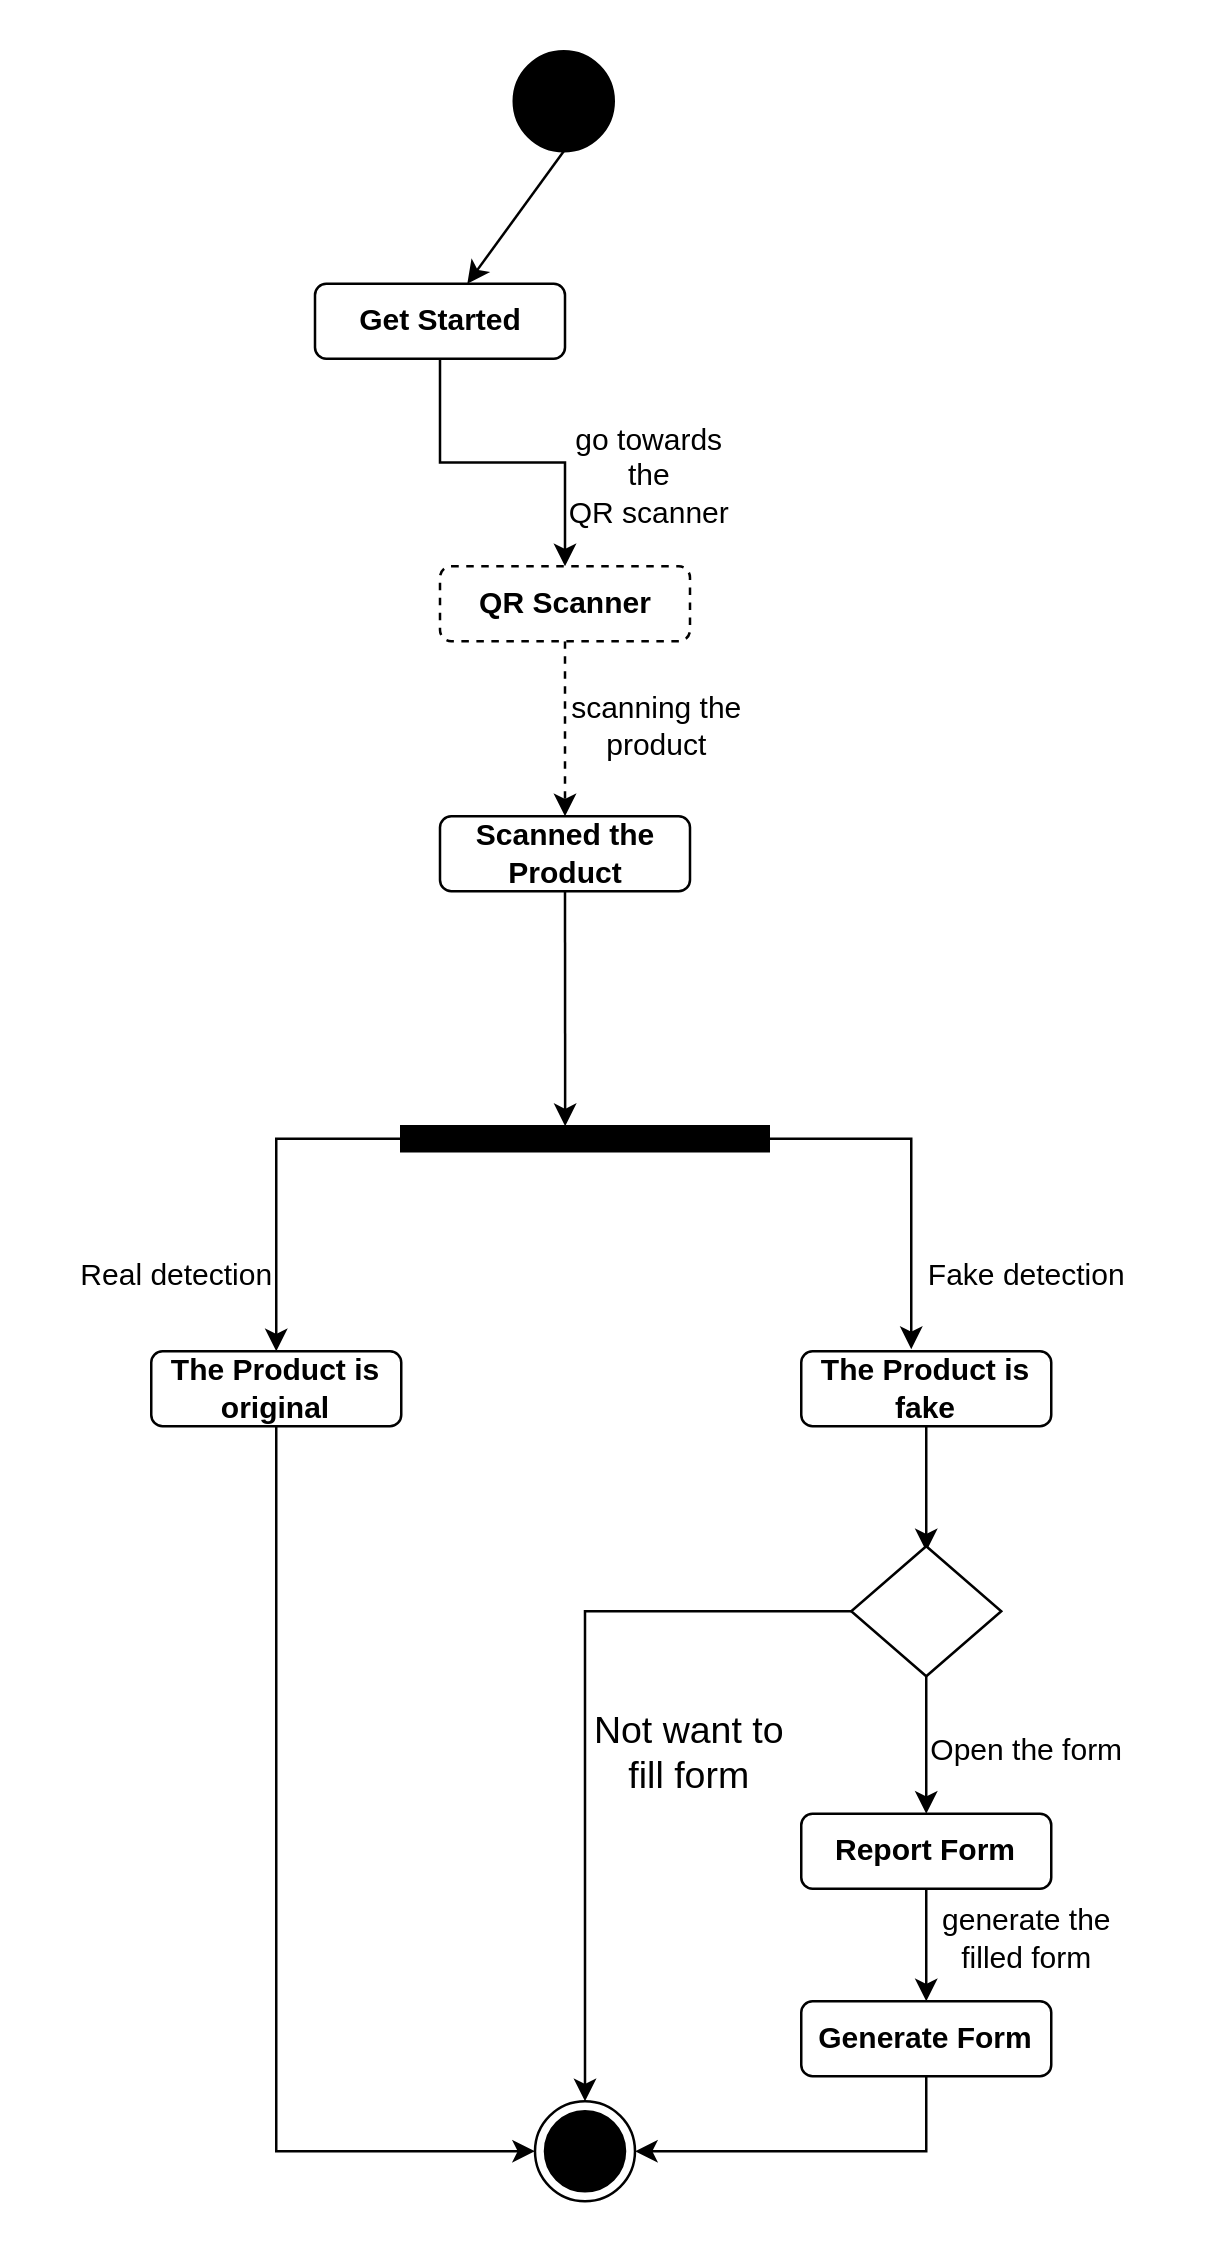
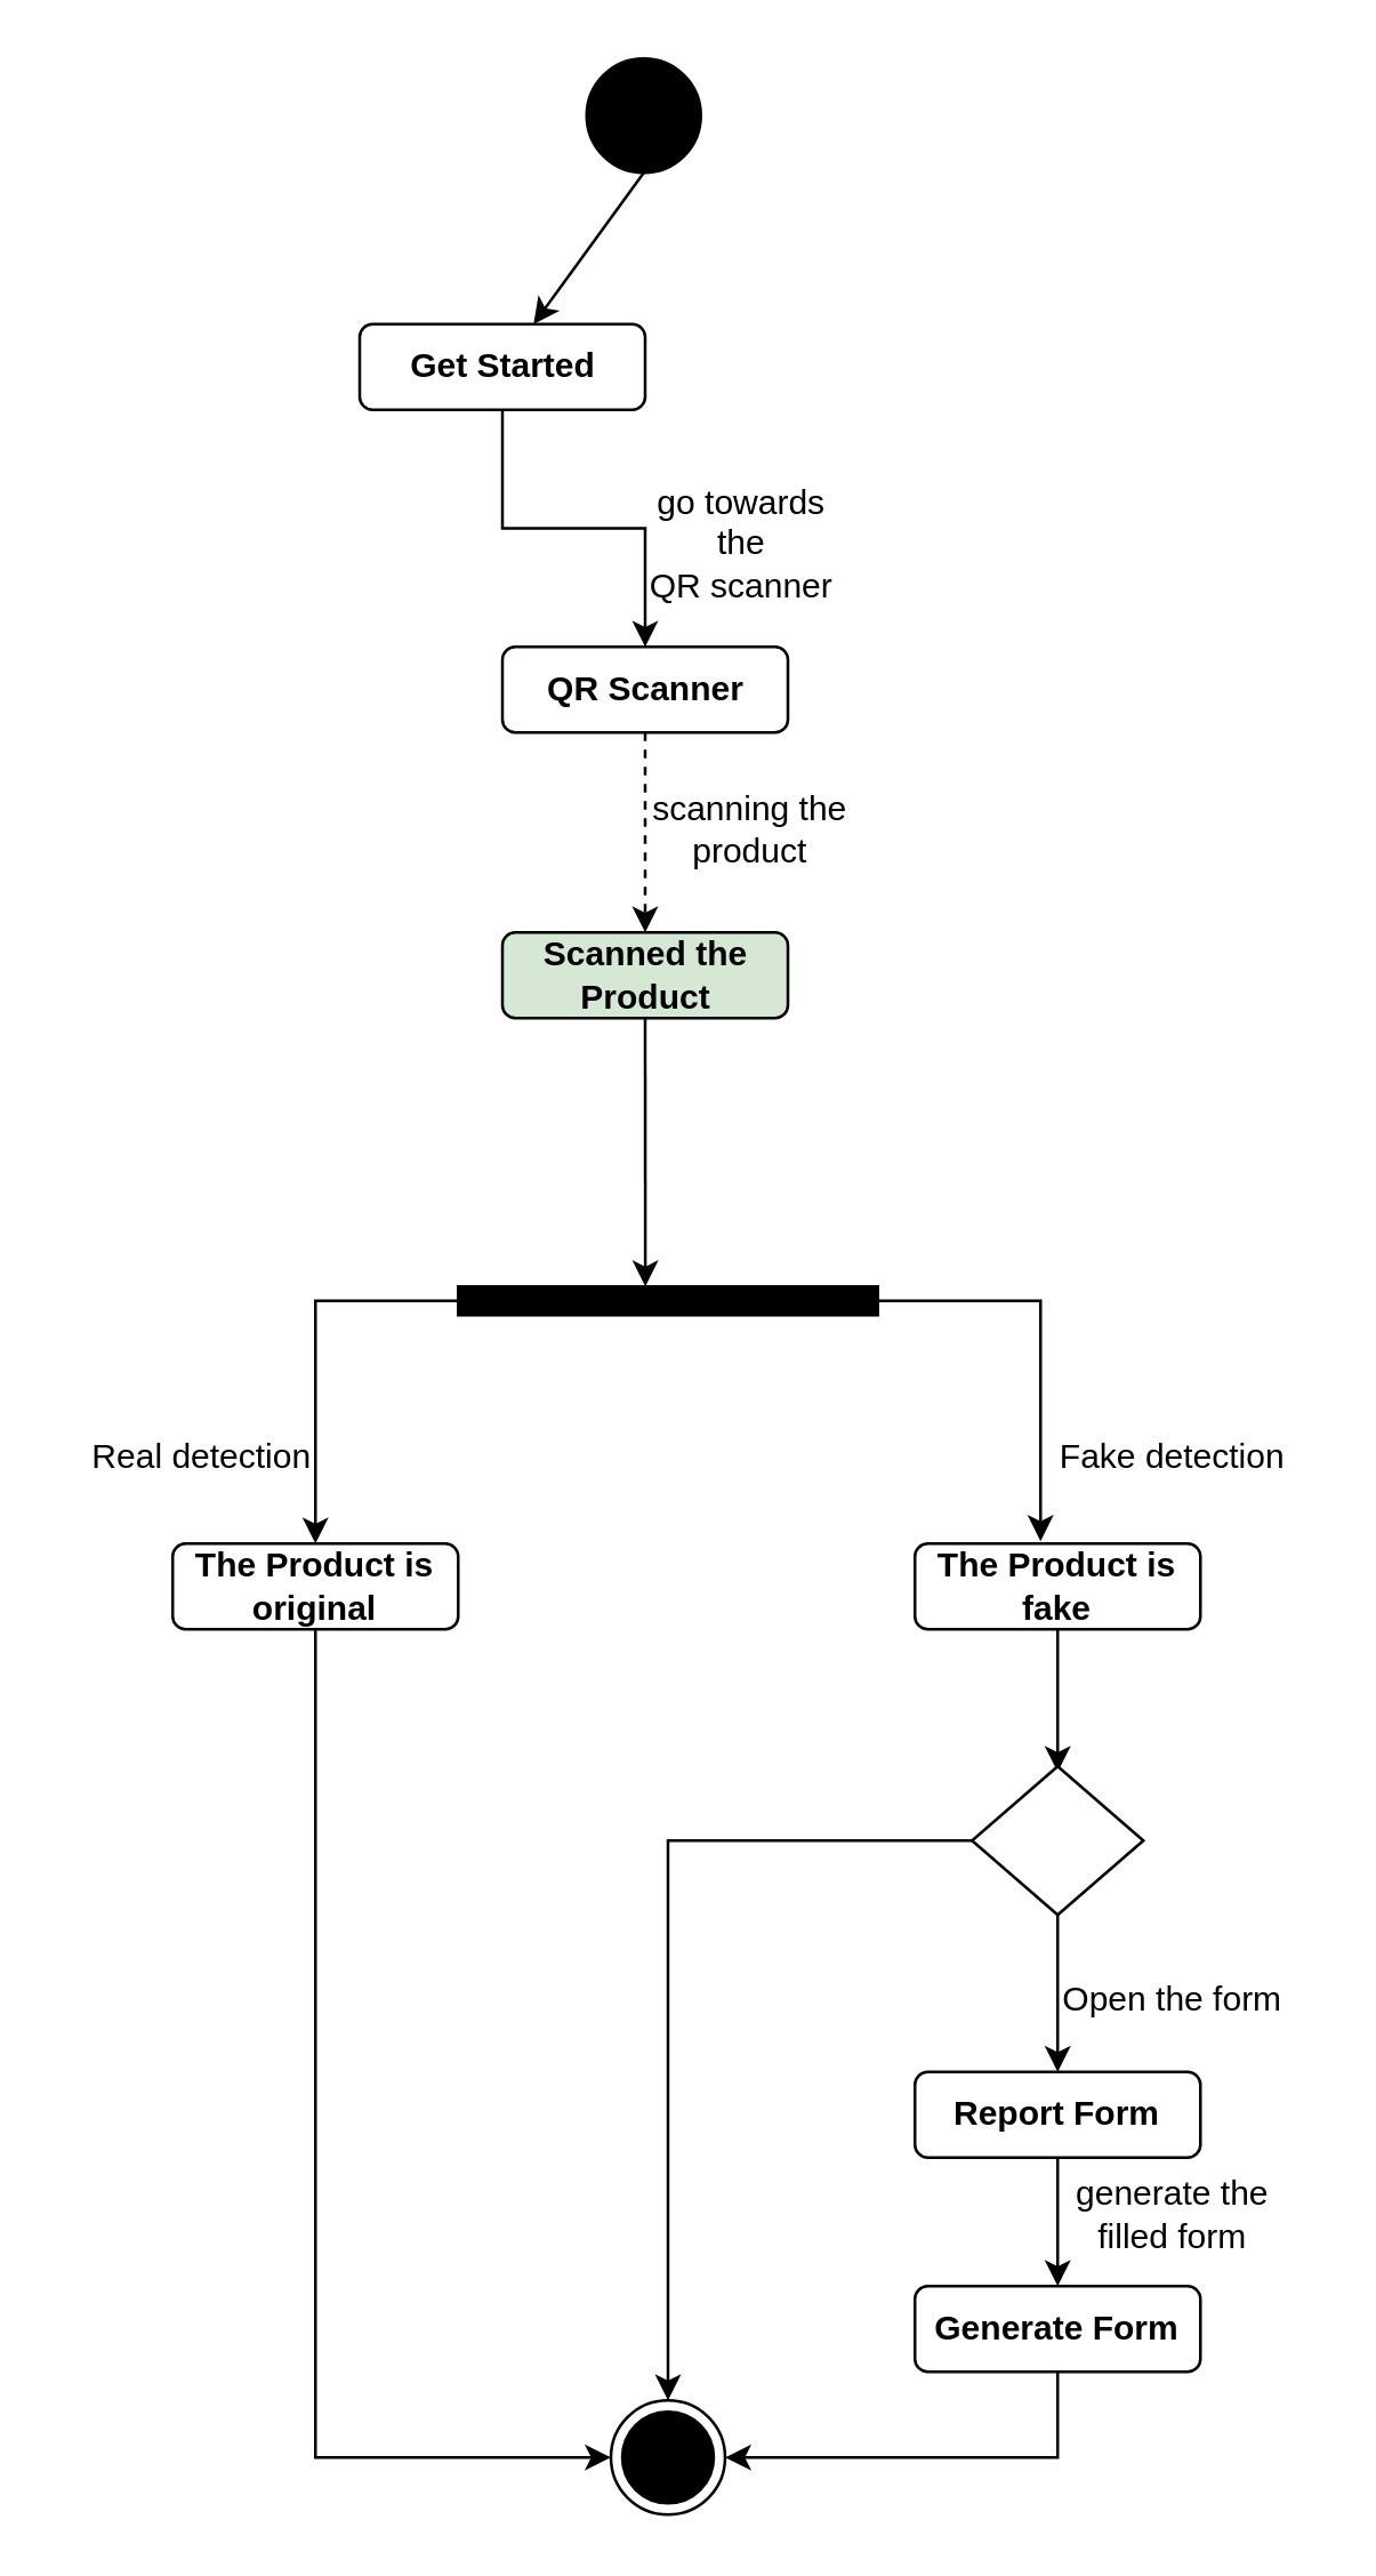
- <mxCell id="7" value="QR Scanner" style="rounded=1;whiteSpace=wrap;html=1;fontStyle=1;dashed=1;" parent="1" vertex="1"><mxGeometry x="175.5" y="226" width="100" height="30" as="geometry" /></mxCell>
+ <mxCell id="7" value="QR Scanner" style="rounded=1;whiteSpace=wrap;html=1;fontStyle=1" parent="1" vertex="1"><mxGeometry x="175.5" y="226" width="100" height="30" as="geometry" /></mxCell>
- <mxCell id="8" value="Scanned the Product" style="rounded=1;whiteSpace=wrap;html=1;fontStyle=1" parent="1" vertex="1"><mxGeometry x="175.5" y="326" width="100" height="30" as="geometry" /></mxCell>
+ <mxCell id="8" value="Scanned the Product" style="rounded=1;whiteSpace=wrap;html=1;fontStyle=1;fillColor=#d5e8d4;" parent="1" vertex="1"><mxGeometry x="175.5" y="326" width="100" height="30" as="geometry" /></mxCell>
- <mxCell id="28" value="Not want to &lt;br&gt;fill form" style="text;html=1;align=center;verticalAlign=middle;resizable=0;points=[];autosize=1;strokeColor=none;fillColor=none;fontSize=15;" parent="1" vertex="1"><mxGeometry x="225" y="675" width="100" height="50" as="geometry" /></mxCell>
